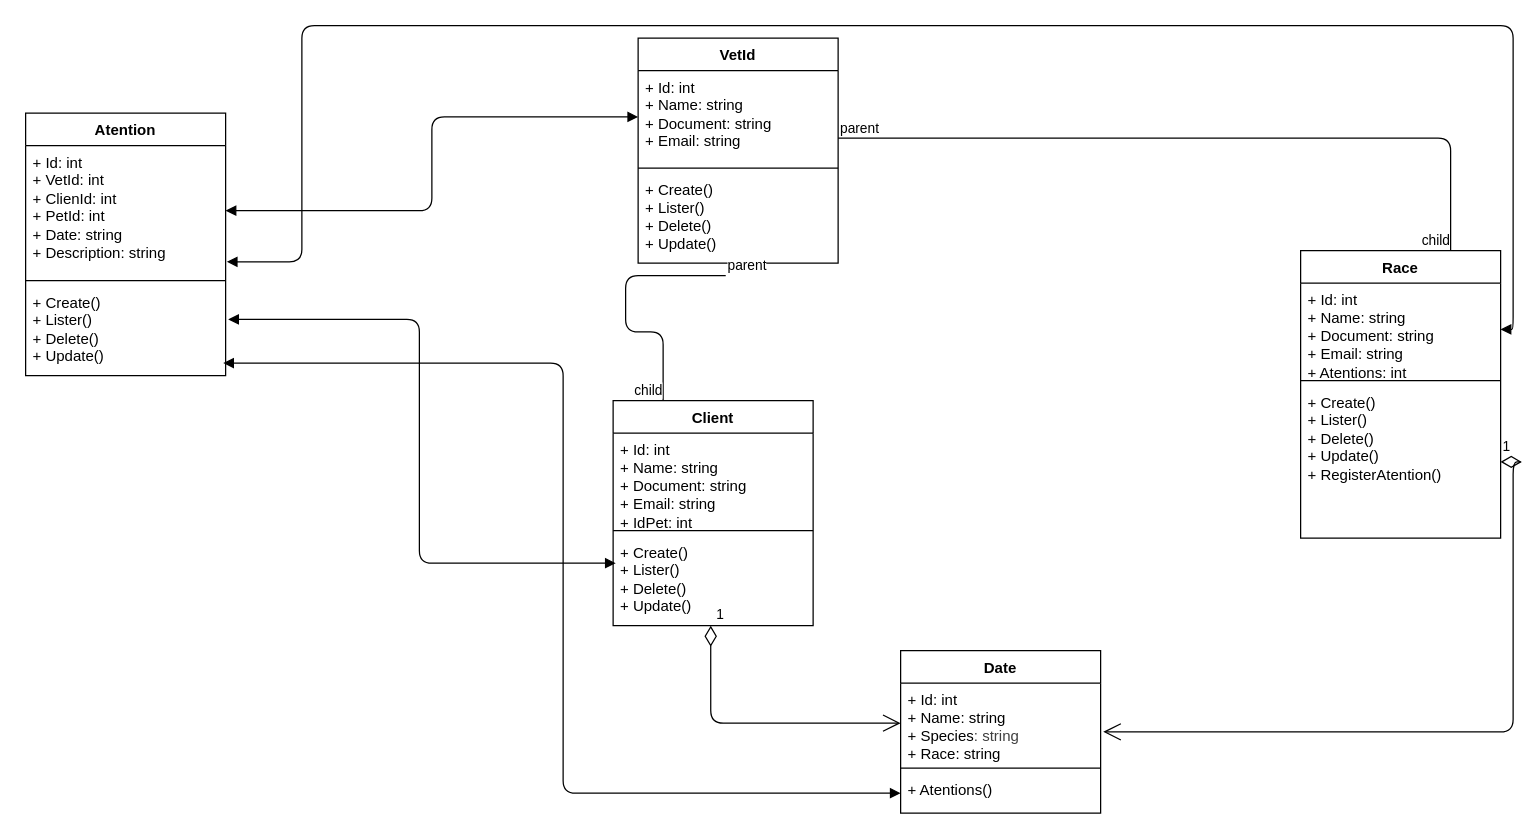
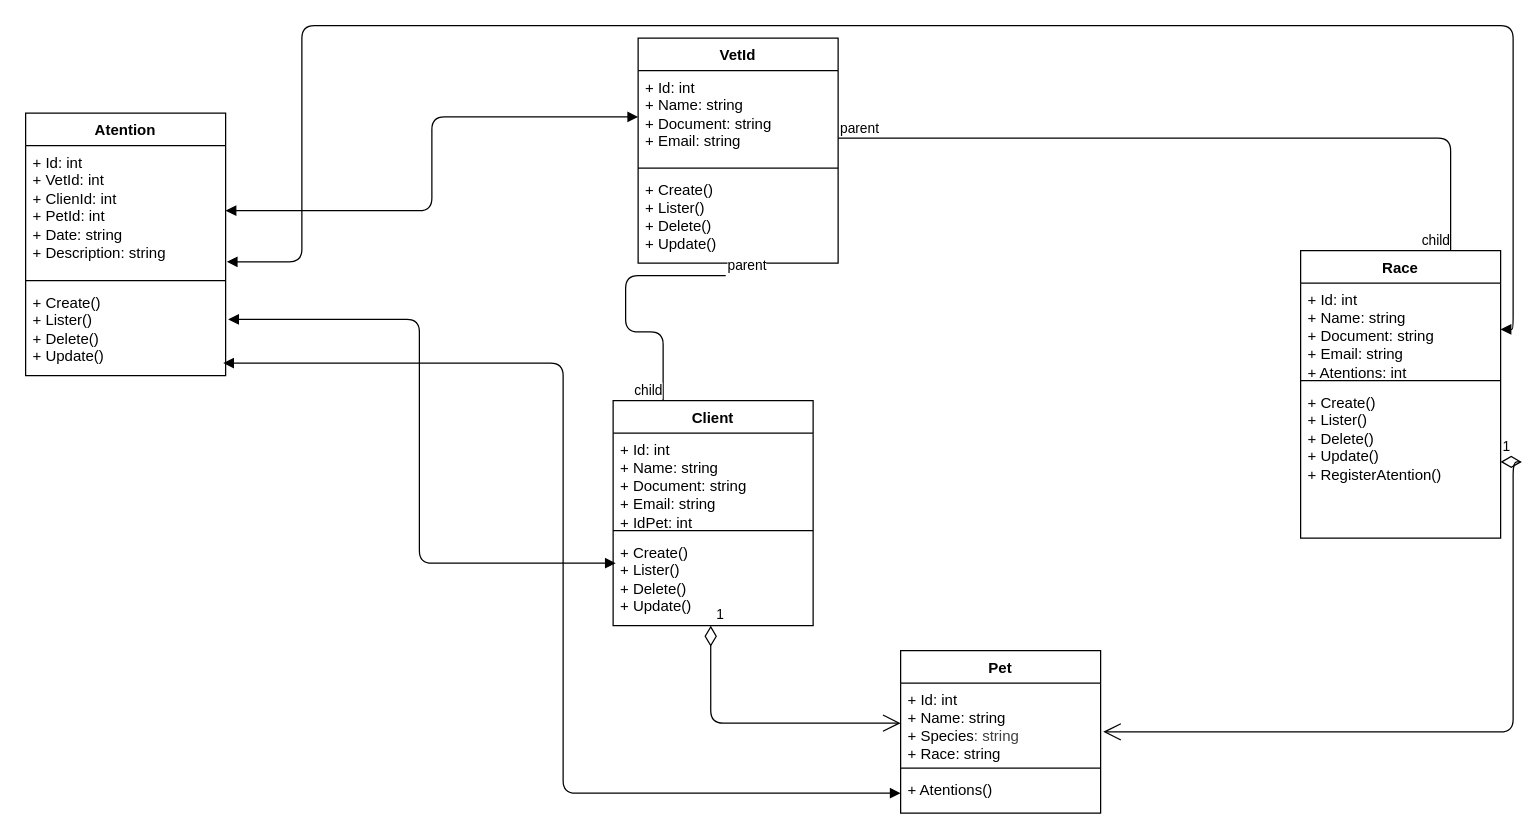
- <mxCell id="14" value="Date" style="swimlane;fontStyle=1;align=center;verticalAlign=top;childLayout=stackLayout;horizontal=1;startSize=26;horizontalStack=0;resizeParent=1;resizeParentMax=0;resizeLast=0;collapsible=1;marginBottom=0;whiteSpace=wrap;html=1;" parent="1" vertex="1"><mxGeometry x="720" y="520" width="160" height="130" as="geometry" /></mxCell>
+ <mxCell id="14" value="Pet" style="swimlane;fontStyle=1;align=center;verticalAlign=top;childLayout=stackLayout;horizontal=1;startSize=26;horizontalStack=0;resizeParent=1;resizeParentMax=0;resizeLast=0;collapsible=1;marginBottom=0;whiteSpace=wrap;html=1;" parent="1" vertex="1"><mxGeometry x="720" y="520" width="160" height="130" as="geometry" /></mxCell>
